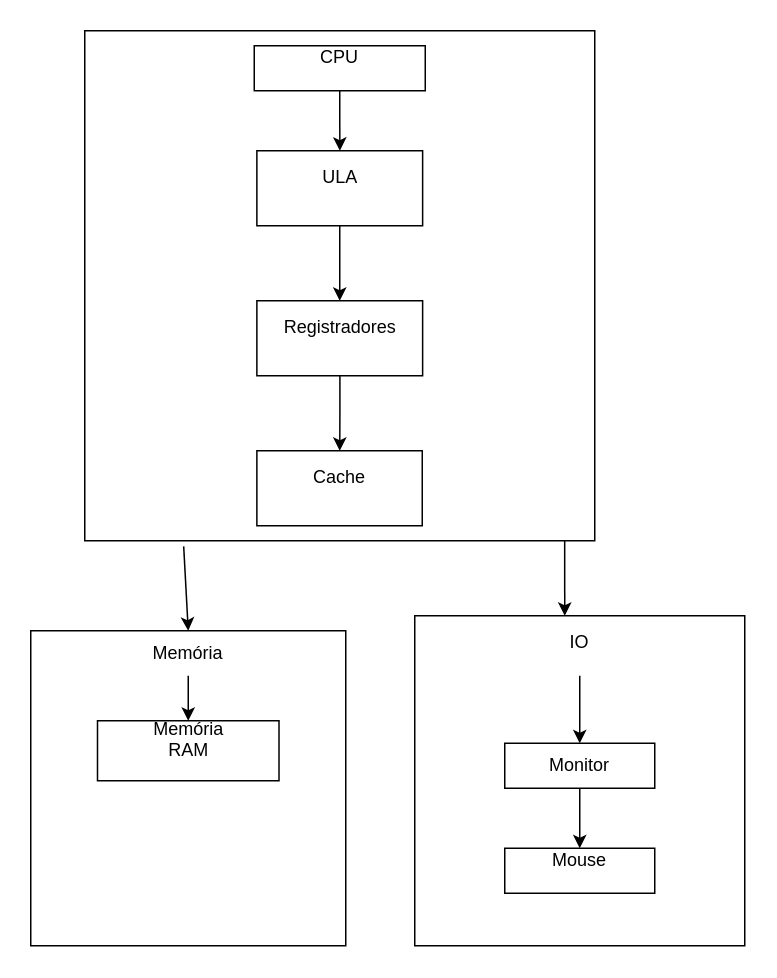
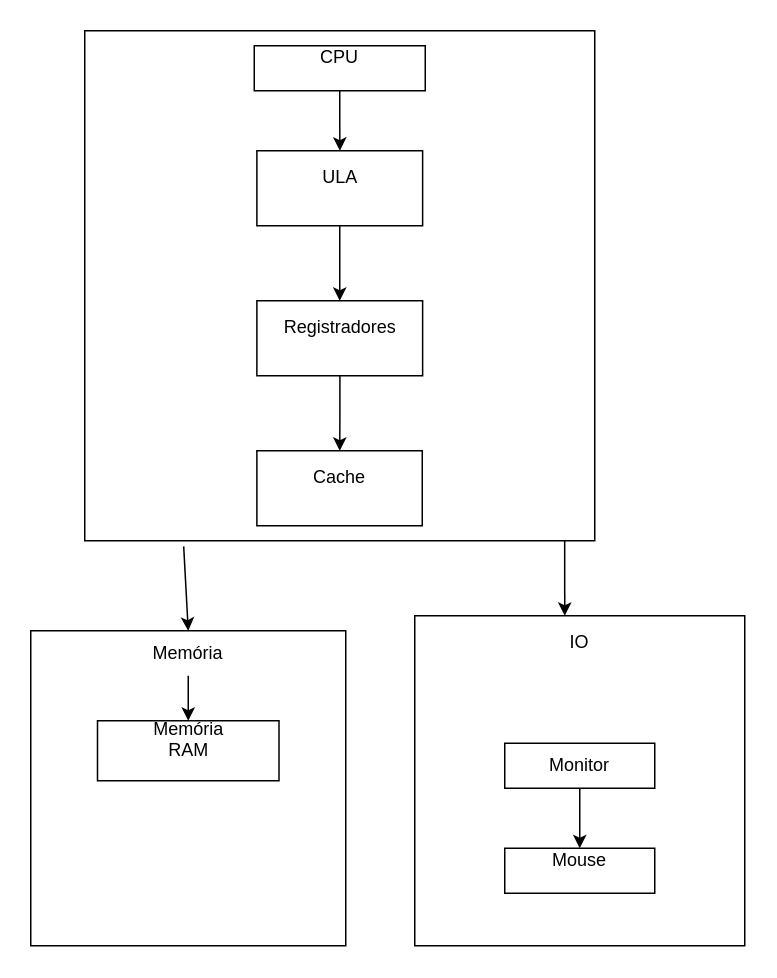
- <mxCell id="17" value="" style="edgeStyle=orthogonalEdgeStyle;rounded=0;orthogonalLoop=1;jettySize=auto;html=1;" edge="1" parent="1" source="18" target="20"><mxGeometry relative="1" as="geometry" /></mxCell>
